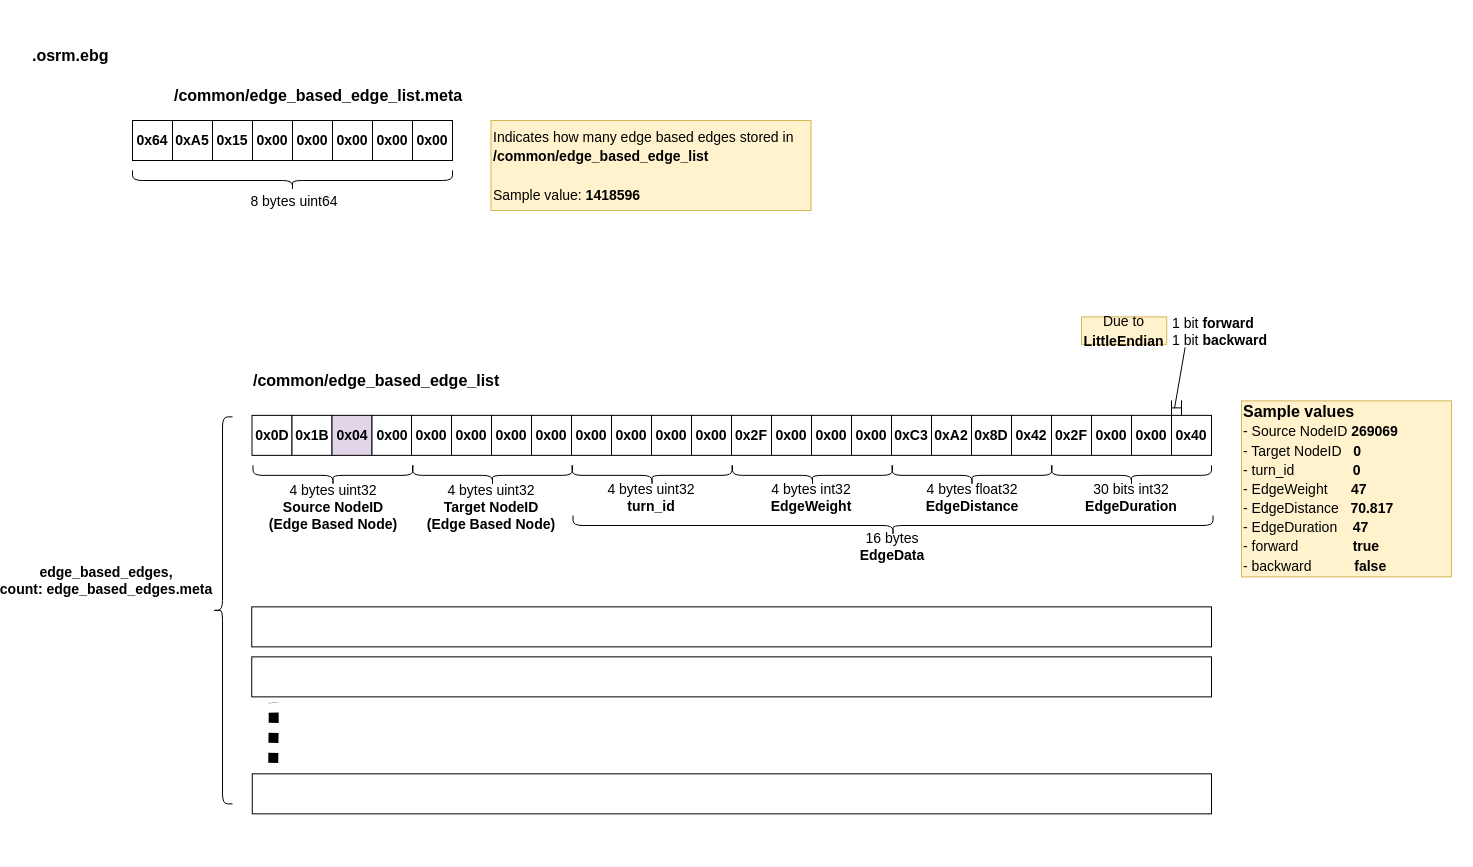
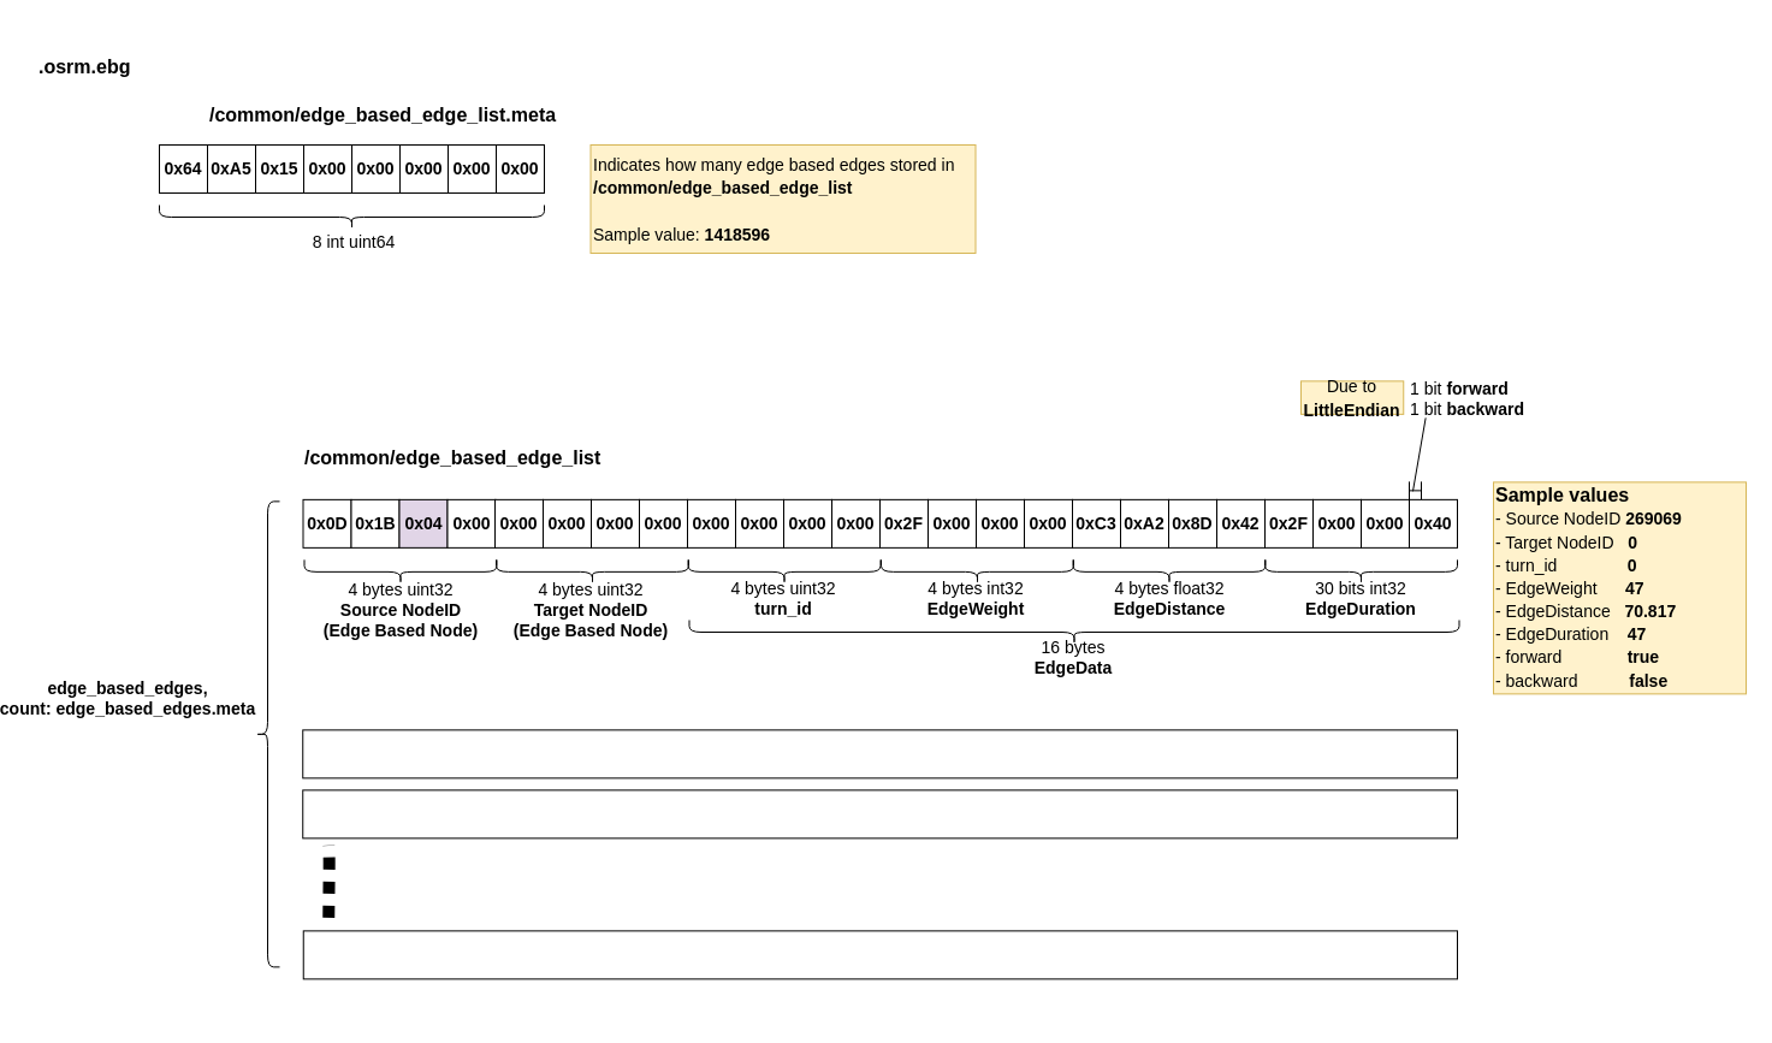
- <mxCell id="11" value="8 bytes uint64" style="text;html=1;strokeColor=none;fillColor=none;align=center;verticalAlign=middle;whiteSpace=wrap;rounded=0;fontSize=14;" parent="1" vertex="1"><mxGeometry x="211" y="191" width="164" height="20" as="geometry" /></mxCell>
+ <mxCell id="11" value="8 int uint64" style="text;html=1;strokeColor=none;fillColor=none;align=center;verticalAlign=middle;whiteSpace=wrap;rounded=0;fontSize=14;" parent="1" vertex="1"><mxGeometry x="211" y="191" width="164" height="20" as="geometry" /></mxCell>
